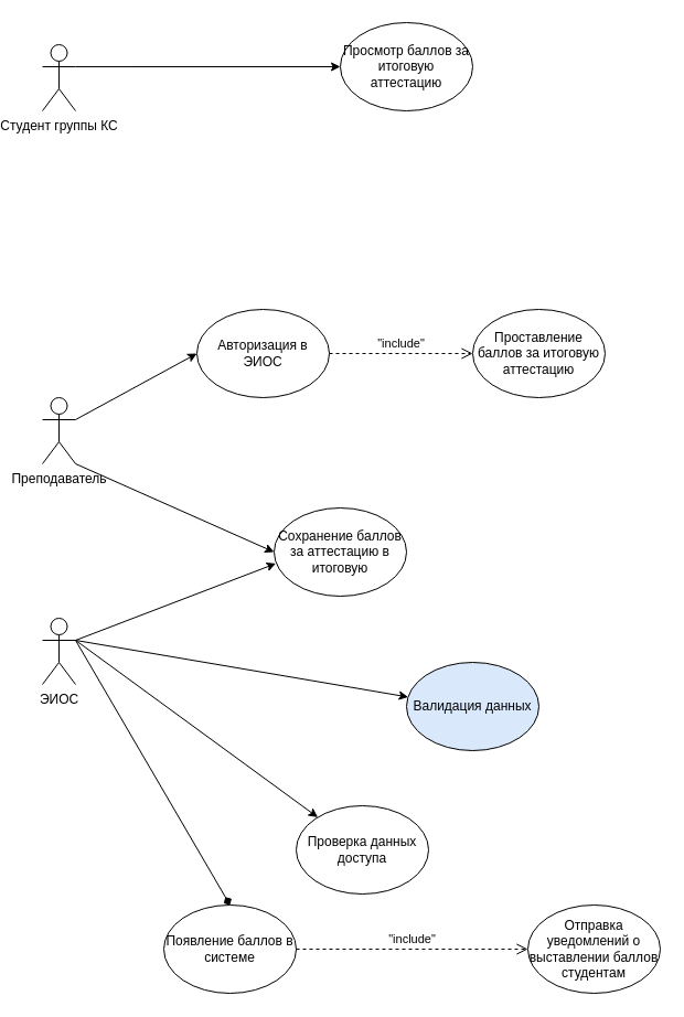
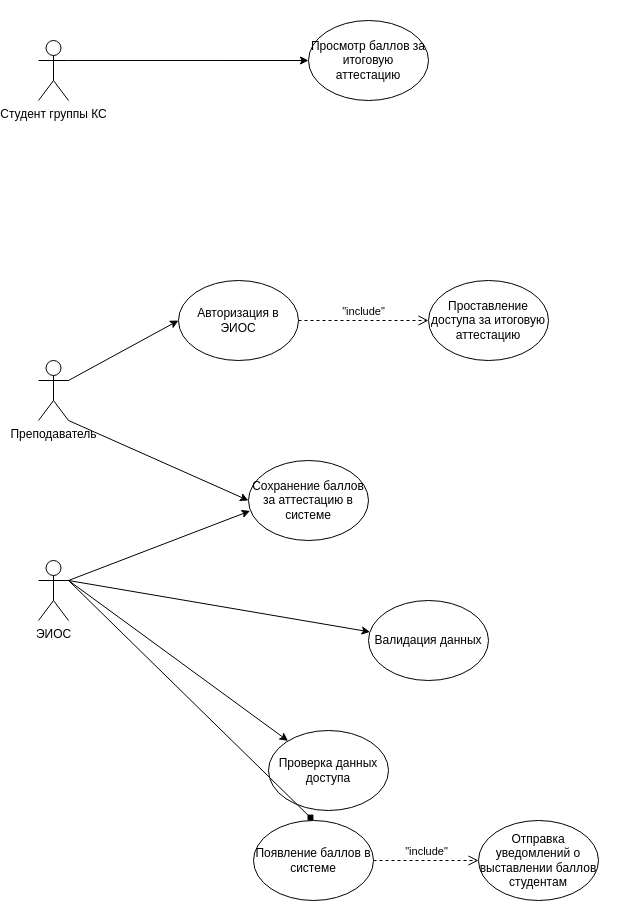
- <mxCell id="10" value="Проставление баллов за итоговую аттестацию" style="ellipse;whiteSpace=wrap;html=1;" vertex="1" parent="1"><mxGeometry x="410" y="280" width="120" height="80" as="geometry" /></mxCell>
+ <mxCell id="10" value="Проставление доступа за итоговую аттестацию" style="ellipse;whiteSpace=wrap;html=1;" vertex="1" parent="1"><mxGeometry x="410" y="280" width="120" height="80" as="geometry" /></mxCell>
- <mxCell id="11" value="Сохранение баллов за аттестацию в итоговую" style="ellipse;whiteSpace=wrap;html=1;" vertex="1" parent="1"><mxGeometry x="230" y="460" width="120" height="80" as="geometry" /></mxCell>
+ <mxCell id="11" value="Сохранение баллов за аттестацию в системе" style="ellipse;whiteSpace=wrap;html=1;" vertex="1" parent="1"><mxGeometry x="230" y="460" width="120" height="80" as="geometry" /></mxCell>
- <mxCell id="13" value="Валидация данных" style="ellipse;whiteSpace=wrap;html=1;fillColor=#dae8fc;" vertex="1" parent="1"><mxGeometry x="350" y="600" width="120" height="80" as="geometry" /></mxCell>
+ <mxCell id="13" value="Валидация данных" style="ellipse;whiteSpace=wrap;html=1;" vertex="1" parent="1"><mxGeometry x="350" y="600" width="120" height="80" as="geometry" /></mxCell>
- <mxCell id="18" value="Появление баллов в системе" style="ellipse;whiteSpace=wrap;html=1;" vertex="1" parent="1"><mxGeometry x="130" y="820" width="120" height="80" as="geometry" /></mxCell>
+ <mxCell id="18" value="Появление баллов в системе" style="ellipse;whiteSpace=wrap;html=1;" vertex="1" parent="1"><mxGeometry x="235" y="820" width="120" height="80" as="geometry" /></mxCell>
